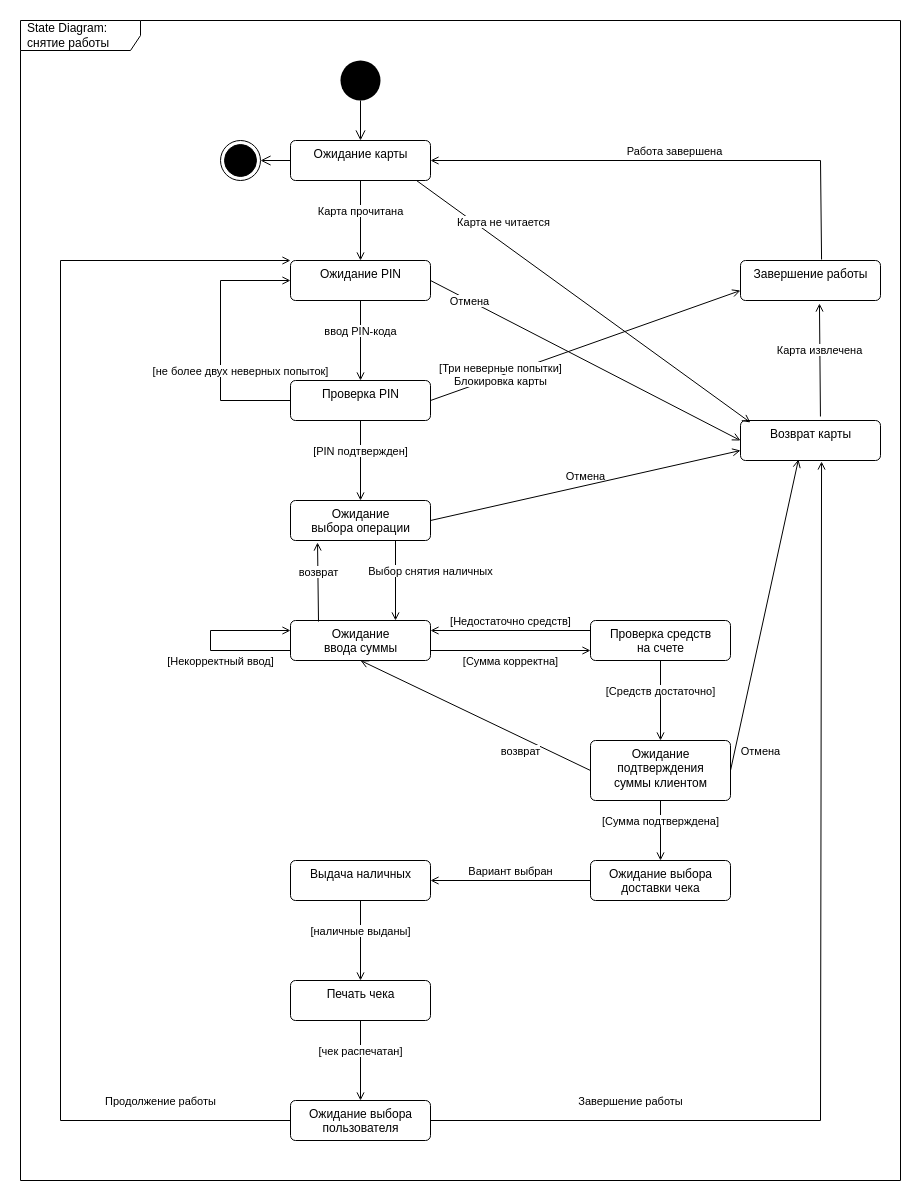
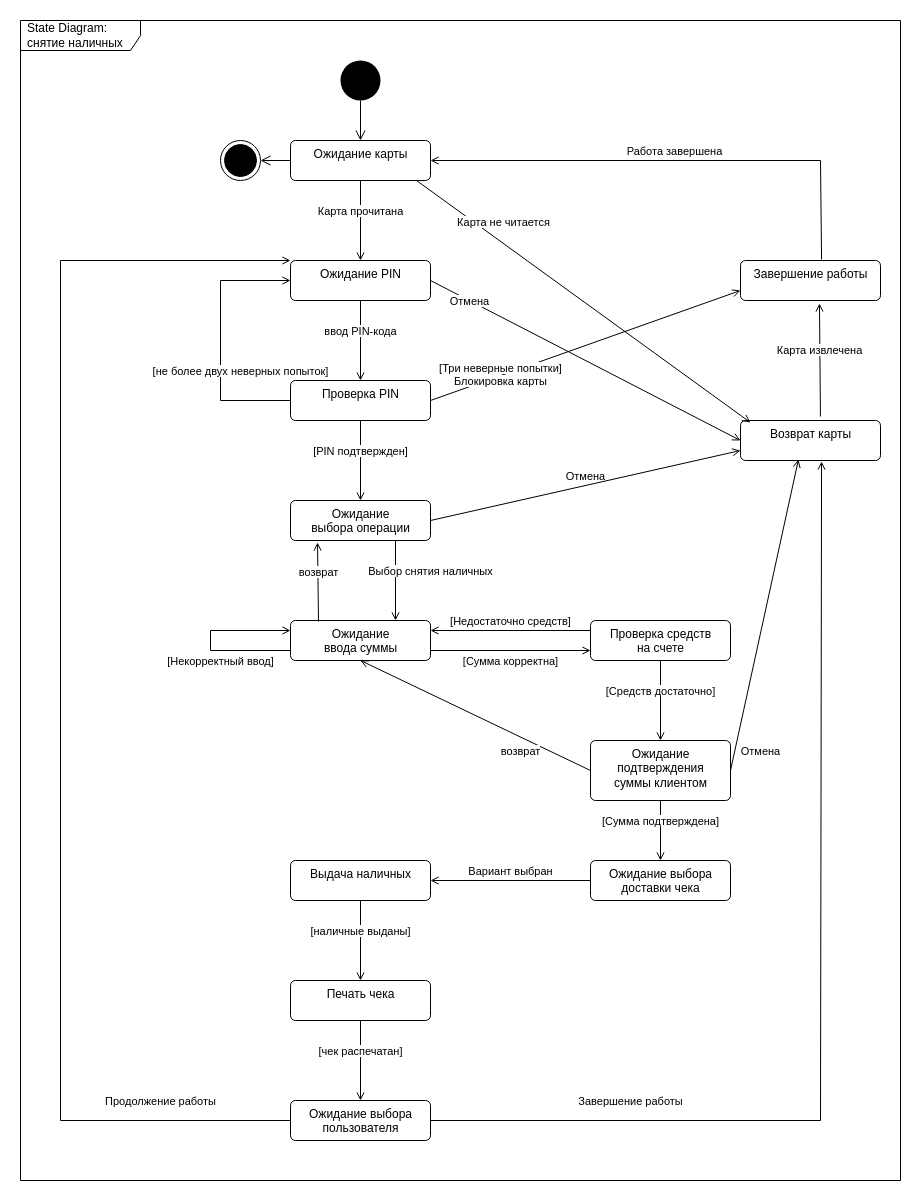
- <mxCell id="43" value="State Diagram: снятие работы" style="shape=umlFrame;whiteSpace=wrap;html=1;width=120;height=30;boundedLbl=1;verticalAlign=middle;align=left;spacingLeft=5;" vertex="1" parent="1"><mxGeometry x="20" y="20" width="880" height="1160" as="geometry" /></mxCell>
+ <mxCell id="43" value="State Diagram: снятие наличных" style="shape=umlFrame;whiteSpace=wrap;html=1;width=120;height=30;boundedLbl=1;verticalAlign=middle;align=left;spacingLeft=5;" vertex="1" parent="1"><mxGeometry x="20" y="20" width="880" height="1160" as="geometry" /></mxCell>
